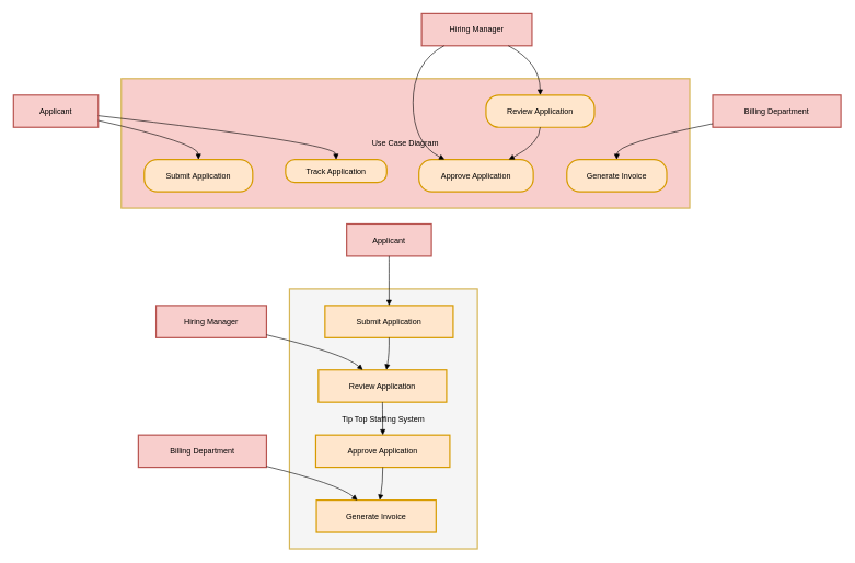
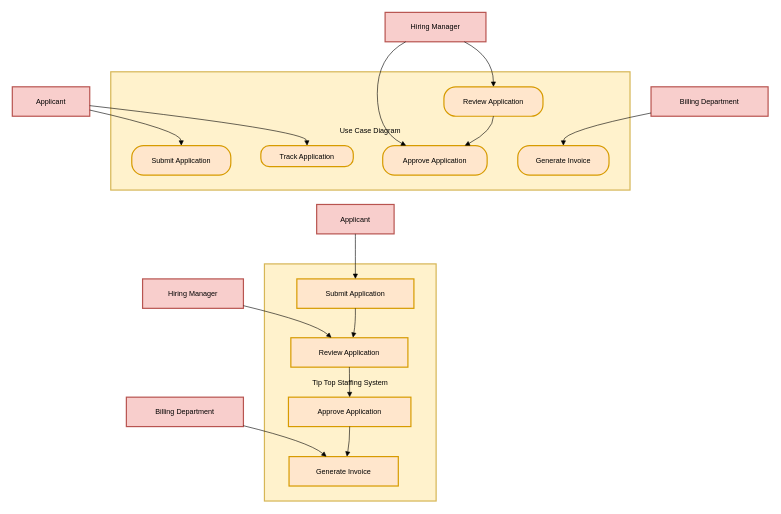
- <mxCell id="2" value="Use Case Diagram" style="whiteSpace=wrap;strokeWidth=2;fillColor=#f8cecc;strokeColor=#d6b656;" vertex="1" parent="1"><mxGeometry x="184" y="119" width="865" height="197" as="geometry" /></mxCell>
+ <mxCell id="2" value="Use Case Diagram" style="whiteSpace=wrap;strokeWidth=2;fillColor=#fff2cc;strokeColor=#d6b656;" vertex="1" parent="1"><mxGeometry x="184" y="119" width="865" height="197" as="geometry" /></mxCell>
- <mxCell id="17" value="Tip Top Staffing System" style="whiteSpace=wrap;strokeWidth=2;fillColor=#f5f5f5;strokeColor=#d6b656;" vertex="1" parent="1"><mxGeometry x="440" y="439" width="286" height="395" as="geometry" /></mxCell>
+ <mxCell id="17" value="Tip Top Staffing System" style="whiteSpace=wrap;strokeWidth=2;fillColor=#fff2cc;strokeColor=#d6b656;" vertex="1" parent="1"><mxGeometry x="440" y="439" width="286" height="395" as="geometry" /></mxCell>
